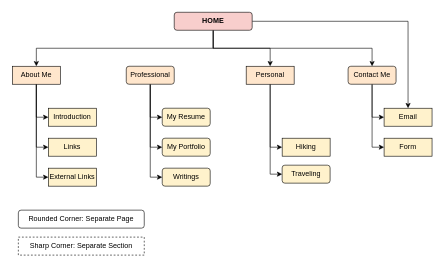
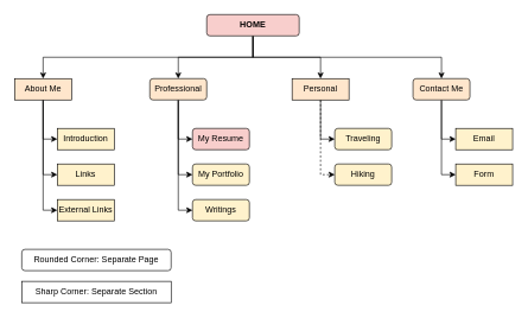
- <mxCell id="3" style="edgeStyle=orthogonalEdgeStyle;rounded=0;orthogonalLoop=1;jettySize=auto;html=1;" edge="1" parent="1" source="6" target="29"><mxGeometry relative="1" as="geometry" /></mxCell>
+ <mxCell id="3" style="edgeStyle=orthogonalEdgeStyle;rounded=0;orthogonalLoop=1;jettySize=auto;html=1;entryX=0.5;entryY=0;entryDx=0;entryDy=0;" edge="1" parent="1" source="6" target="14"><mxGeometry relative="1" as="geometry" /></mxCell>
- <mxCell id="21" value="My Resume" style="rounded=1;whiteSpace=wrap;html=1;fillColor=#fff2cc;strokeColor=#000000;" vertex="1" parent="1"><mxGeometry x="270" y="180" width="80" height="30" as="geometry" /></mxCell>
+ <mxCell id="21" value="My Resume" style="rounded=1;whiteSpace=wrap;html=1;fillColor=#f8cecc;strokeColor=#000000;" vertex="1" parent="1"><mxGeometry x="270" y="180" width="80" height="30" as="geometry" /></mxCell>
- <mxCell id="19" style="edgeStyle=orthogonalEdgeStyle;rounded=0;orthogonalLoop=1;jettySize=auto;html=1;entryX=0;entryY=0.5;entryDx=0;entryDy=0;" edge="1" parent="1" source="20" target="25"><mxGeometry relative="1" as="geometry" /></mxCell>
+ <mxCell id="19" style="edgeStyle=orthogonalEdgeStyle;rounded=0;orthogonalLoop=1;jettySize=auto;html=1;entryX=0;entryY=0.5;entryDx=0;entryDy=0;dashed=1;" edge="1" parent="1" source="20" target="25"><mxGeometry relative="1" as="geometry" /></mxCell>
- <mxCell id="25" value="Hiking" style="whiteSpace=wrap;html=1;fillColor=#fff2cc;strokeColor=#000000;rounded=0;" vertex="1" parent="1"><mxGeometry x="470" y="230" width="80" height="30" as="geometry" /></mxCell>
+ <mxCell id="25" value="Hiking" style="rounded=1;whiteSpace=wrap;html=1;fillColor=#fff2cc;strokeColor=#000000;" vertex="1" parent="1"><mxGeometry x="470" y="230" width="80" height="30" as="geometry" /></mxCell>
- <mxCell id="24" value="Traveling" style="rounded=1;whiteSpace=wrap;html=1;fillColor=#fff2cc;strokeColor=#000000;" vertex="1" parent="1"><mxGeometry x="470" y="275" width="80" height="30" as="geometry" /></mxCell>
+ <mxCell id="24" value="Traveling" style="rounded=1;whiteSpace=wrap;html=1;fillColor=#fff2cc;strokeColor=#000000;" vertex="1" parent="1"><mxGeometry x="470" y="180" width="80" height="30" as="geometry" /></mxCell>
- <mxCell id="32" value="&lt;span style=&quot;font-weight: 400;&quot;&gt;Sharp Corner: Separate&amp;nbsp;Section&lt;/span&gt;" style="rounded=0;whiteSpace=wrap;html=1;fontStyle=1;dashed=1;" vertex="1" parent="1"><mxGeometry x="30" y="395" width="210" height="30" as="geometry" /></mxCell>
+ <mxCell id="32" value="&lt;span style=&quot;font-weight: 400;&quot;&gt;Sharp Corner: Separate&amp;nbsp;Section&lt;/span&gt;" style="rounded=0;whiteSpace=wrap;html=1;fontStyle=1;" vertex="1" parent="1"><mxGeometry x="30" y="395" width="210" height="30" as="geometry" /></mxCell>
